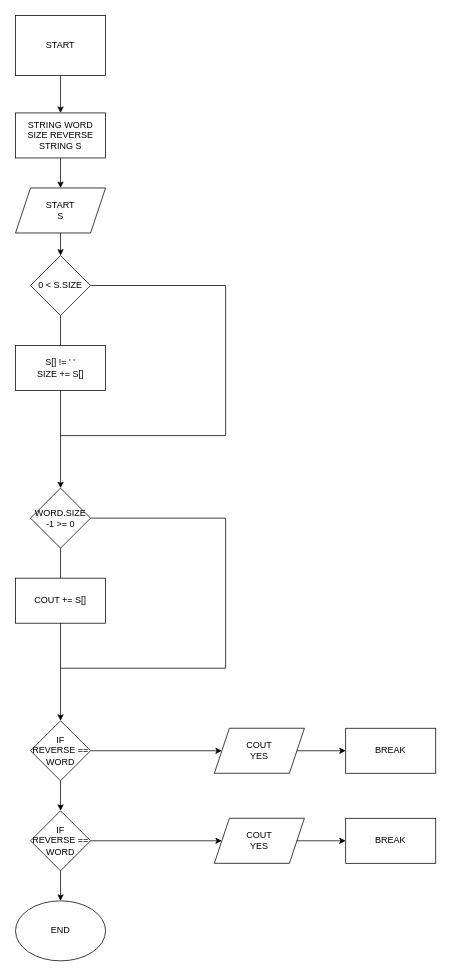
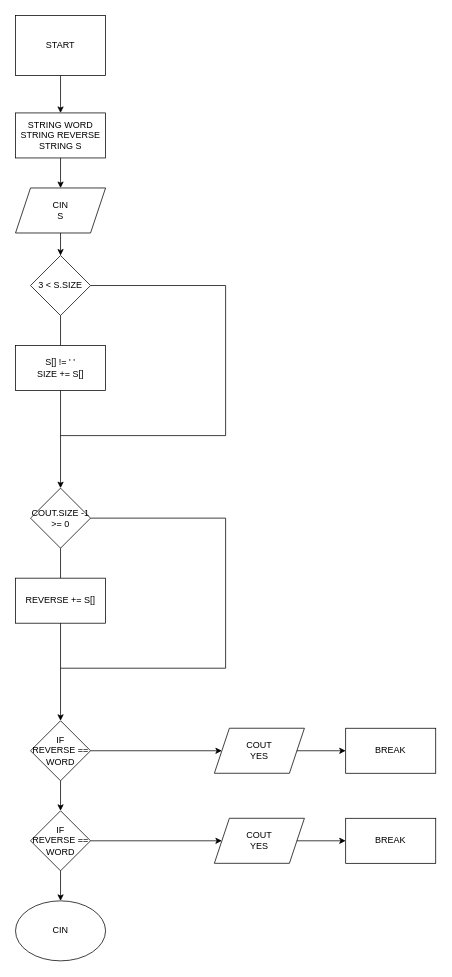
- <mxCell id="4" value="STRING WORD&lt;div&gt;SIZE REVERSE&lt;/div&gt;&lt;div&gt;STRING S&lt;/div&gt;" style="rounded=0;whiteSpace=wrap;html=1;" vertex="1" parent="1"><mxGeometry x="20" y="150" width="120" height="60" as="geometry" /></mxCell>
+ <mxCell id="4" value="STRING WORD&lt;div&gt;STRING REVERSE&lt;/div&gt;&lt;div&gt;STRING S&lt;/div&gt;" style="rounded=0;whiteSpace=wrap;html=1;" vertex="1" parent="1"><mxGeometry x="20" y="150" width="120" height="60" as="geometry" /></mxCell>
- <mxCell id="6" value="START&lt;div&gt;S&lt;/div&gt;" style="shape=parallelogram;perimeter=parallelogramPerimeter;whiteSpace=wrap;html=1;fixedSize=1;" vertex="1" parent="1"><mxGeometry x="20" y="250" width="120" height="60" as="geometry" /></mxCell>
+ <mxCell id="6" value="CIN&lt;div&gt;S&lt;/div&gt;" style="shape=parallelogram;perimeter=parallelogramPerimeter;whiteSpace=wrap;html=1;fixedSize=1;" vertex="1" parent="1"><mxGeometry x="20" y="250" width="120" height="60" as="geometry" /></mxCell>
- <mxCell id="8" value="0 &amp;lt; S.SIZE" style="rhombus;whiteSpace=wrap;html=1;" vertex="1" parent="1"><mxGeometry x="40" y="340" width="80" height="80" as="geometry" /></mxCell>
+ <mxCell id="8" value="3 &amp;lt; S.SIZE" style="rhombus;whiteSpace=wrap;html=1;" vertex="1" parent="1"><mxGeometry x="40" y="340" width="80" height="80" as="geometry" /></mxCell>
- <mxCell id="15" value="WORD.SIZE -1 &amp;gt;= 0" style="rhombus;whiteSpace=wrap;html=1;" vertex="1" parent="1"><mxGeometry x="40" y="650" width="80" height="80" as="geometry" /></mxCell>
+ <mxCell id="15" value="COUT.SIZE -1 &amp;gt;= 0" style="rhombus;whiteSpace=wrap;html=1;" vertex="1" parent="1"><mxGeometry x="40" y="650" width="80" height="80" as="geometry" /></mxCell>
- <mxCell id="17" value="&lt;div&gt;COUT += S[]&lt;/div&gt;" style="rounded=0;whiteSpace=wrap;html=1;" vertex="1" parent="1"><mxGeometry x="20" y="770" width="120" height="60" as="geometry" /></mxCell>
+ <mxCell id="17" value="&lt;div&gt;REVERSE += S[]&lt;/div&gt;" style="rounded=0;whiteSpace=wrap;html=1;" vertex="1" parent="1"><mxGeometry x="20" y="770" width="120" height="60" as="geometry" /></mxCell>
- <mxCell id="34" value="END" style="ellipse;whiteSpace=wrap;html=1;" vertex="1" parent="1"><mxGeometry x="20" y="1200" width="120" height="80" as="geometry" /></mxCell>
+ <mxCell id="34" value="CIN" style="ellipse;whiteSpace=wrap;html=1;" vertex="1" parent="1"><mxGeometry x="20" y="1200" width="120" height="80" as="geometry" /></mxCell>
